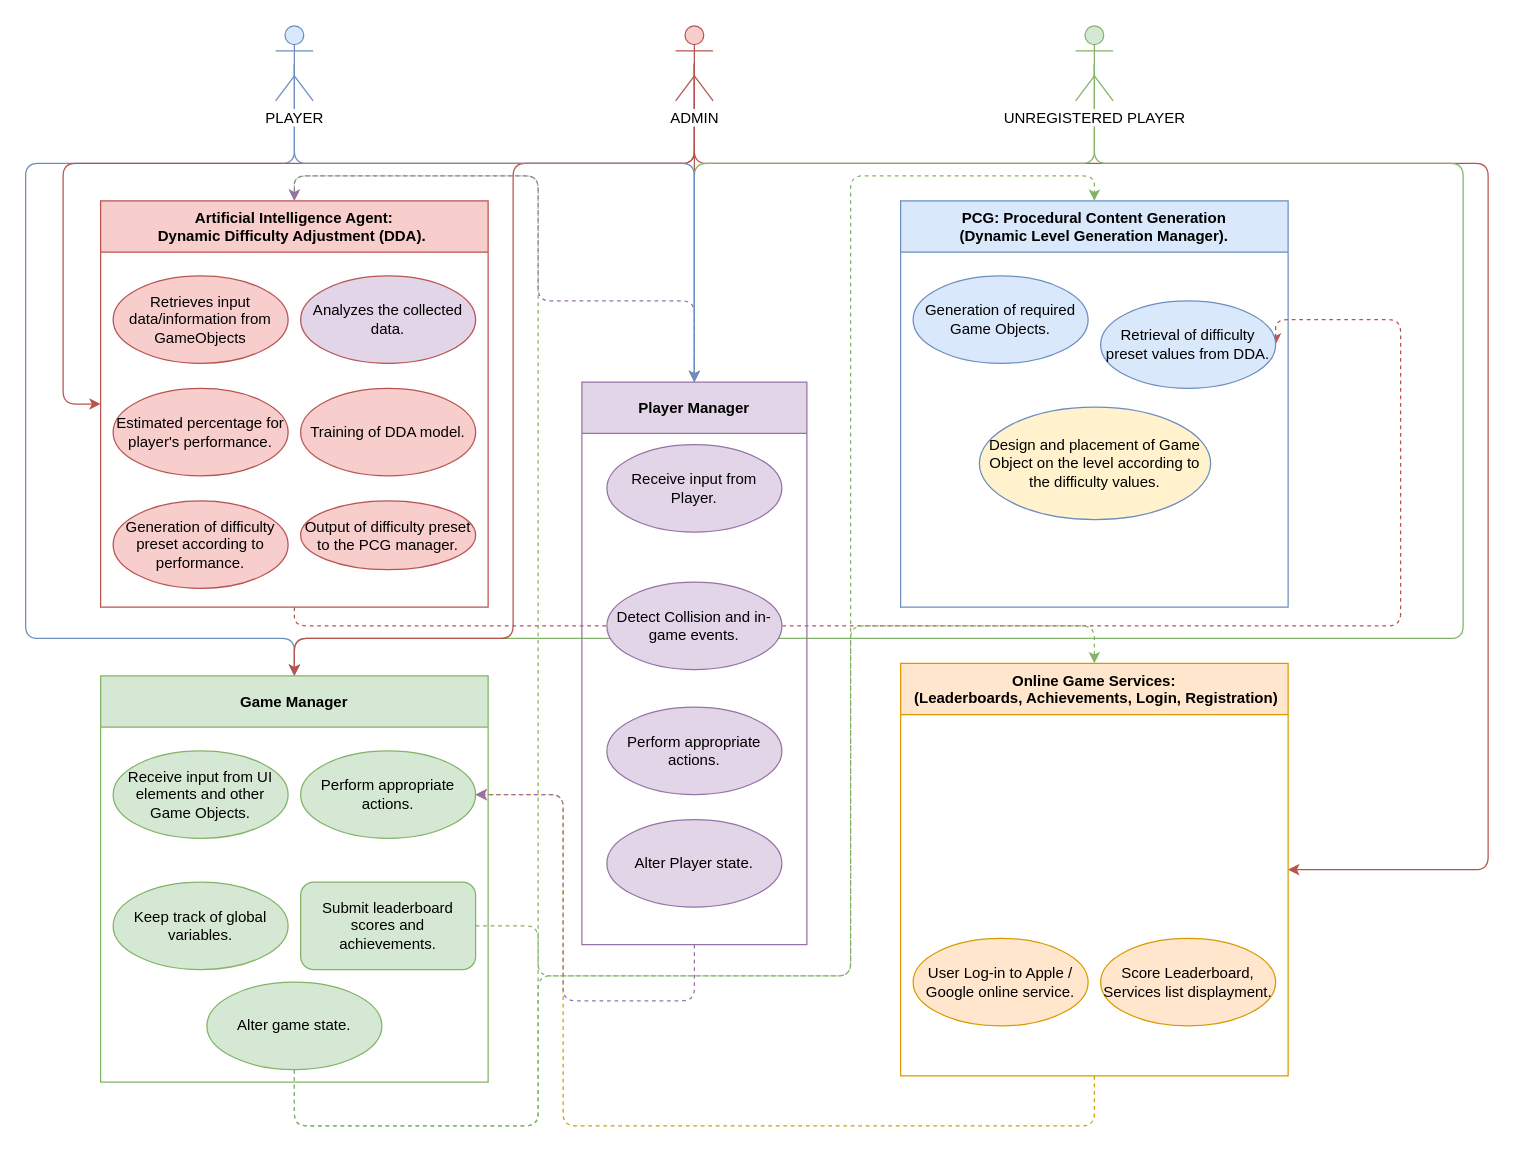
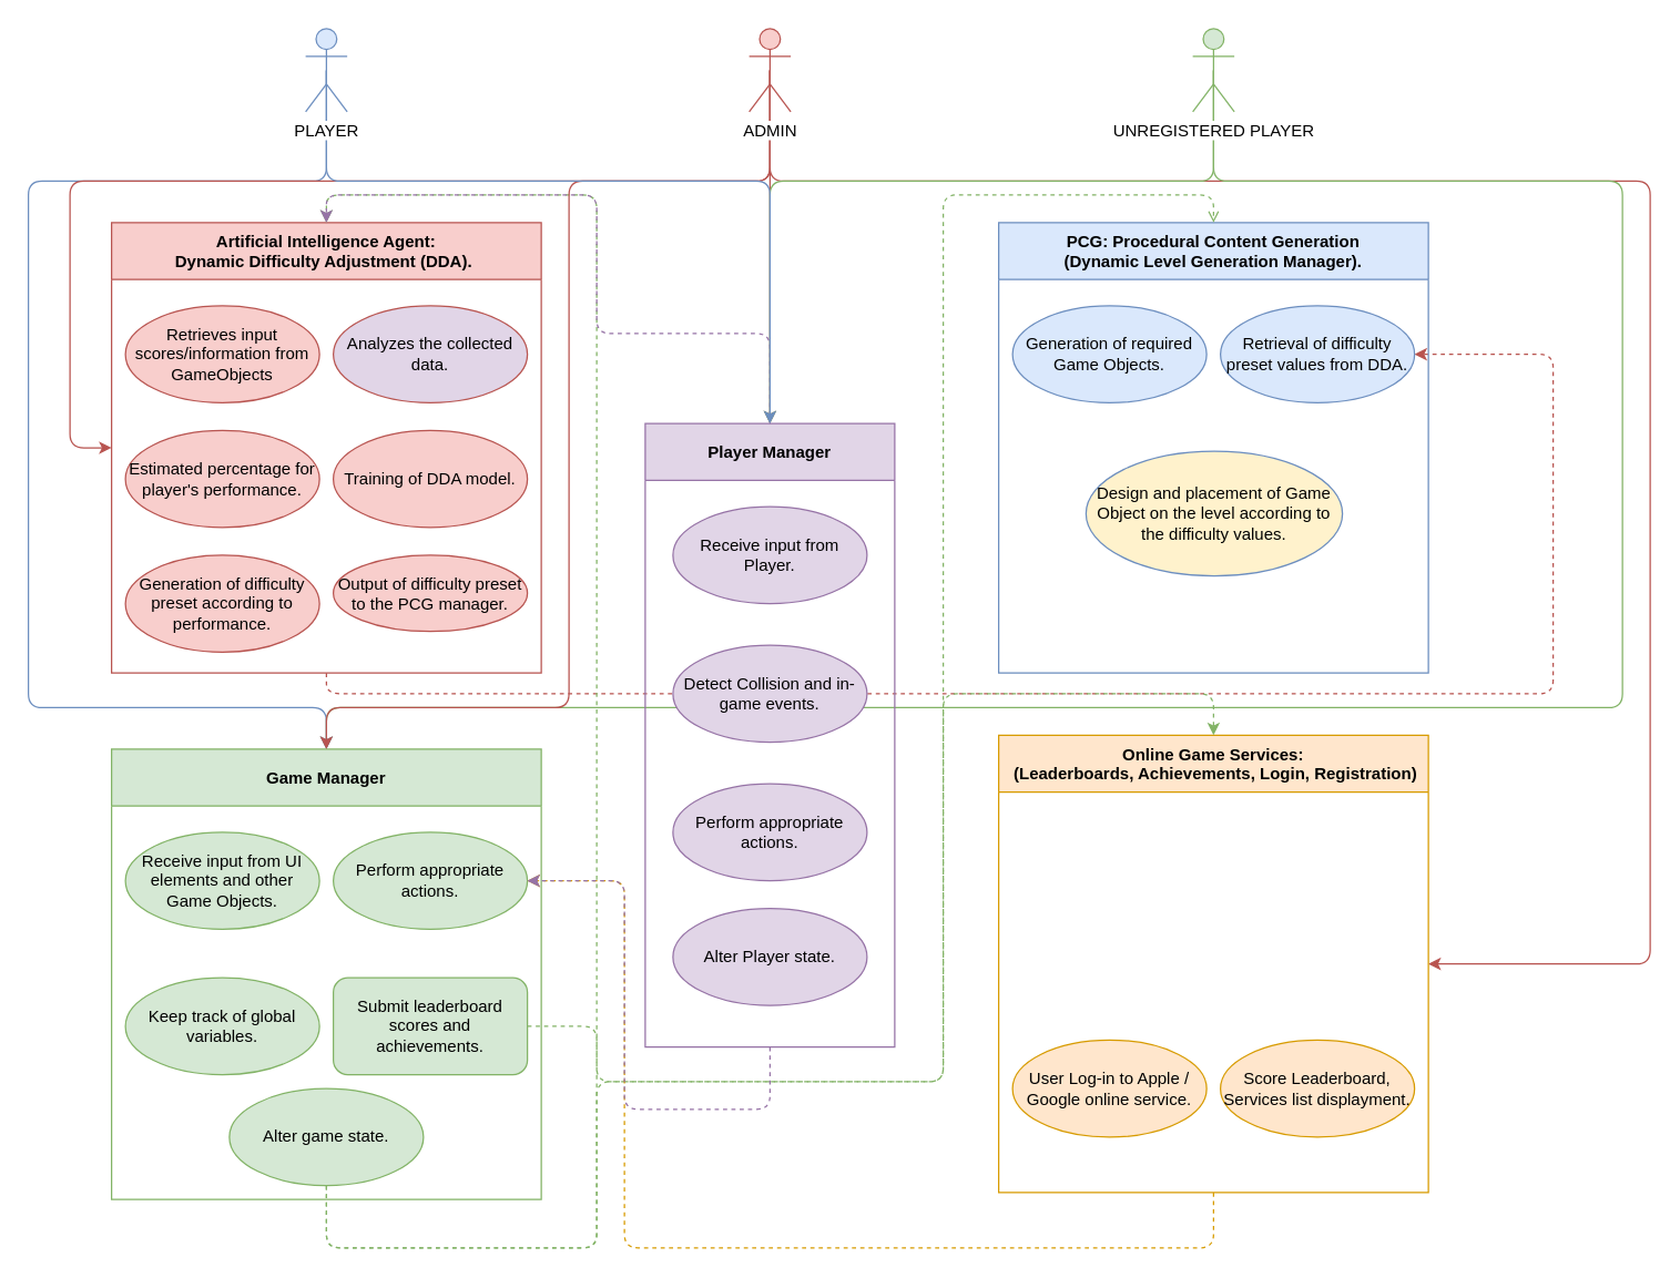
- <mxCell id="35" value="" style="edgeStyle=segmentEdgeStyle;endArrow=classic;html=1;exitX=0.5;exitY=1;exitDx=0;exitDy=0;entryX=0.5;entryY=0;entryDx=0;entryDy=0;fillColor=#d5e8d4;strokeColor=#82b366;dashed=1;" edge="1" parent="1" source="25" target="16"><mxGeometry width="50" height="50" relative="1" as="geometry"><mxPoint x="390" y="750" as="sourcePoint" /><mxPoint x="885" y="540" as="targetPoint" /><Array as="points"><mxPoint x="235" y="900" /><mxPoint x="430" y="900" /><mxPoint x="430" y="780" /><mxPoint x="680" y="780" /><mxPoint x="680" y="140" /><mxPoint x="875" y="140" /></Array></mxGeometry></mxCell>
+ <mxCell id="35" value="" style="edgeStyle=segmentEdgeStyle;endArrow=open;html=1;exitX=0.5;exitY=1;exitDx=0;exitDy=0;entryX=0.5;entryY=0;entryDx=0;entryDy=0;fillColor=#d5e8d4;strokeColor=#82b366;dashed=1;" edge="1" parent="1" source="25" target="16"><mxGeometry width="50" height="50" relative="1" as="geometry"><mxPoint x="390" y="750" as="sourcePoint" /><mxPoint x="885" y="540" as="targetPoint" /><Array as="points"><mxPoint x="235" y="900" /><mxPoint x="430" y="900" /><mxPoint x="430" y="780" /><mxPoint x="680" y="780" /><mxPoint x="680" y="140" /><mxPoint x="875" y="140" /></Array></mxGeometry></mxCell>
- <mxCell id="10" value="Retrieves input data/information from GameObjects" style="ellipse;whiteSpace=wrap;html=1;fillColor=#f8cecc;strokeColor=#b85450;" vertex="1" parent="9"><mxGeometry x="10" y="60" width="140" height="70" as="geometry" /></mxCell>
+ <mxCell id="10" value="Retrieves input scores/information from GameObjects" style="ellipse;whiteSpace=wrap;html=1;fillColor=#f8cecc;strokeColor=#b85450;" vertex="1" parent="9"><mxGeometry x="10" y="60" width="140" height="70" as="geometry" /></mxCell>
- <mxCell id="18" value="Retrieval of difficulty preset values from DDA." style="ellipse;whiteSpace=wrap;html=1;fillColor=#dae8fc;strokeColor=#6c8ebf;" vertex="1" parent="16"><mxGeometry x="160" y="80" width="140" height="70" as="geometry" /></mxCell>
+ <mxCell id="18" value="Retrieval of difficulty preset values from DDA." style="ellipse;whiteSpace=wrap;html=1;fillColor=#dae8fc;strokeColor=#6c8ebf;" vertex="1" parent="16"><mxGeometry x="160" y="60" width="140" height="70" as="geometry" /></mxCell>
- <mxCell id="30" value="Receive input from Player. " style="ellipse;whiteSpace=wrap;html=1;fillColor=#e1d5e7;strokeColor=#9673a6;" vertex="1" parent="29"><mxGeometry x="20" y="50" width="140" height="70" as="geometry" /></mxCell>
+ <mxCell id="30" value="Receive input from Player. " style="ellipse;whiteSpace=wrap;html=1;fillColor=#e1d5e7;strokeColor=#9673a6;" vertex="1" parent="29"><mxGeometry x="20" y="60" width="140" height="70" as="geometry" /></mxCell>
